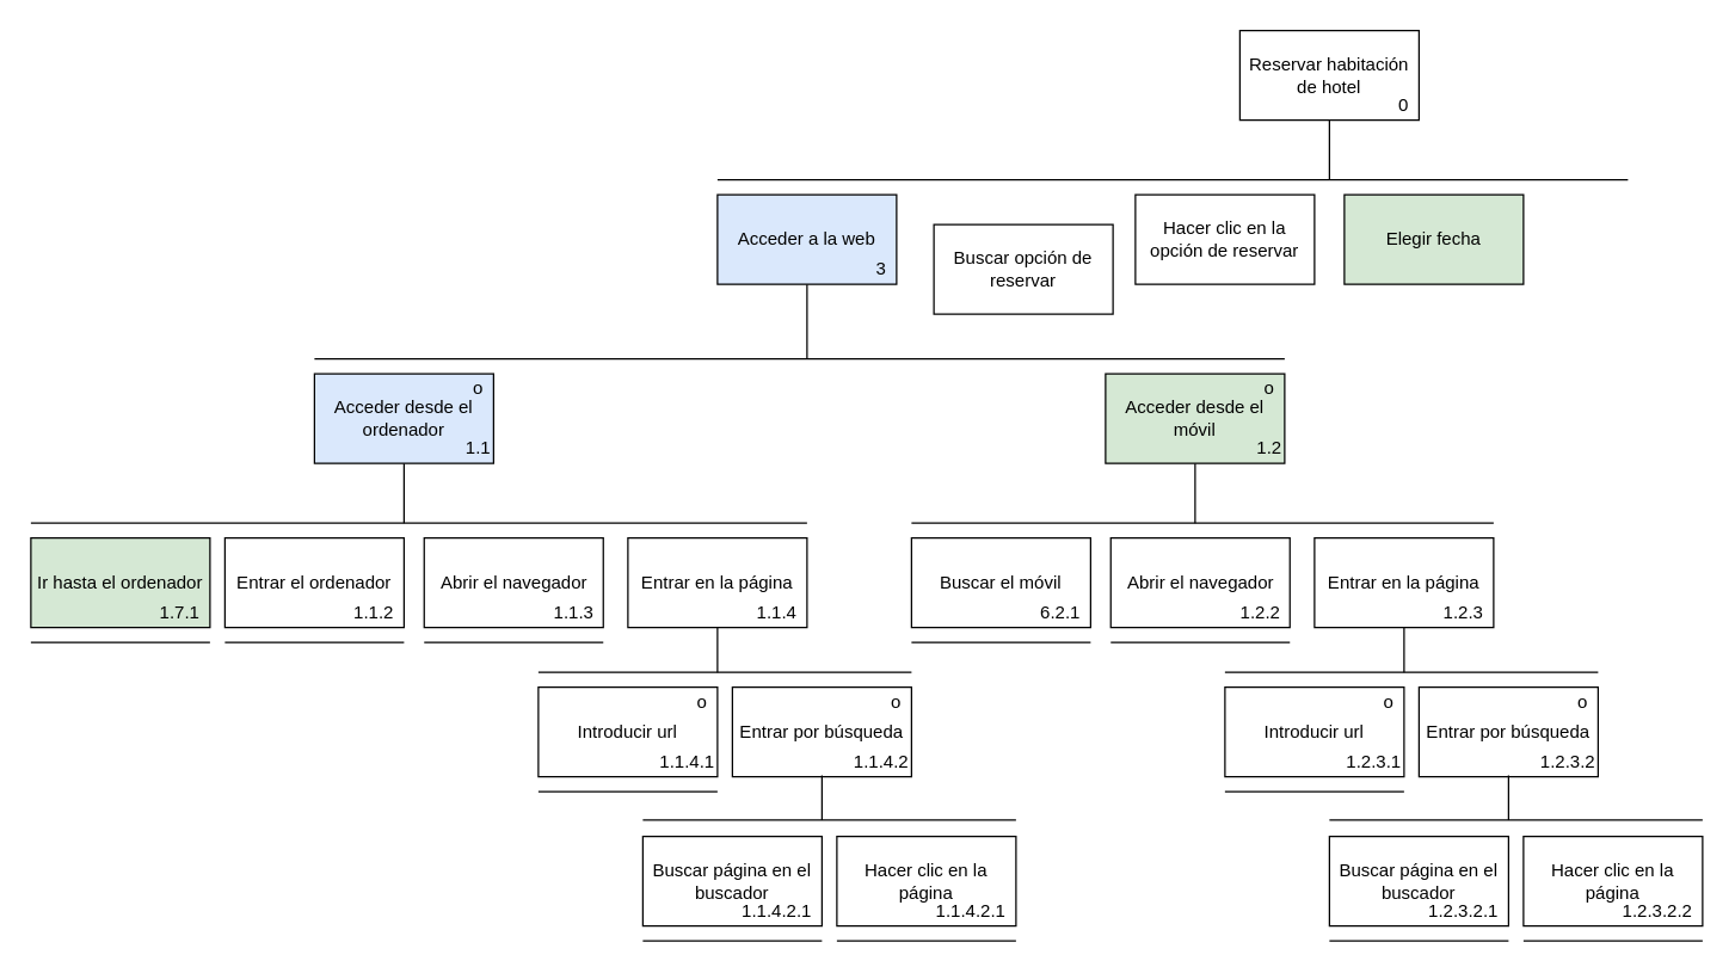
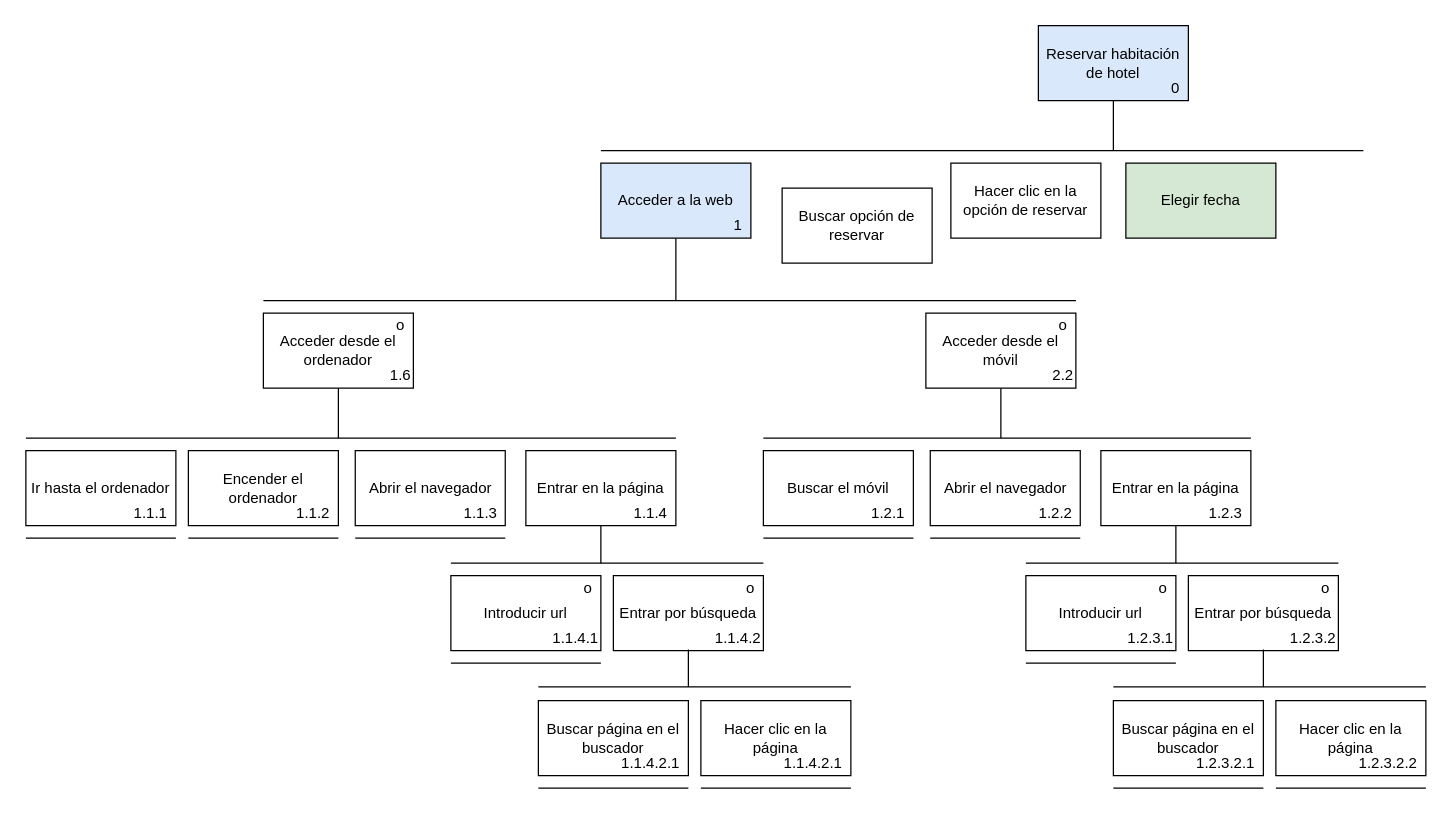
- <mxCell id="3" value="Reservar habitación de hotel" style="rounded=0;whiteSpace=wrap;html=1;" vertex="1" parent="1"><mxGeometry x="830" y="20" width="120" height="60" as="geometry" /></mxCell>
+ <mxCell id="3" value="Reservar habitación de hotel" style="rounded=0;whiteSpace=wrap;html=1;fillColor=#dae8fc;" vertex="1" parent="1"><mxGeometry x="830" y="20" width="120" height="60" as="geometry" /></mxCell>
- <mxCell id="8" value="3" style="text;html=1;strokeColor=none;fillColor=none;align=center;verticalAlign=middle;whiteSpace=wrap;rounded=0;" vertex="1" parent="1"><mxGeometry x="570" y="170" width="40" height="20" as="geometry" /></mxCell>
+ <mxCell id="8" value="1" style="text;html=1;strokeColor=none;fillColor=none;align=center;verticalAlign=middle;whiteSpace=wrap;rounded=0;" vertex="1" parent="1"><mxGeometry x="570" y="170" width="40" height="20" as="geometry" /></mxCell>
- <mxCell id="10" value="Acceder desde el ordenador" style="rounded=0;whiteSpace=wrap;html=1;fillColor=#dae8fc;" vertex="1" parent="1"><mxGeometry x="210" y="250" width="120" height="60" as="geometry" /></mxCell>
+ <mxCell id="10" value="Acceder desde el ordenador" style="rounded=0;whiteSpace=wrap;html=1;" vertex="1" parent="1"><mxGeometry x="210" y="250" width="120" height="60" as="geometry" /></mxCell>
- <mxCell id="12" value="Acceder desde el móvil" style="rounded=0;whiteSpace=wrap;html=1;fillColor=#d5e8d4;" vertex="1" parent="1"><mxGeometry x="740" y="250" width="120" height="60" as="geometry" /></mxCell>
+ <mxCell id="12" value="Acceder desde el móvil" style="rounded=0;whiteSpace=wrap;html=1;" vertex="1" parent="1"><mxGeometry x="740" y="250" width="120" height="60" as="geometry" /></mxCell>
- <mxCell id="56" value="1.1" style="text;html=1;strokeColor=none;fillColor=none;align=center;verticalAlign=middle;whiteSpace=wrap;rounded=0;" vertex="1" parent="1"><mxGeometry x="300" y="290" width="40" height="20" as="geometry" /></mxCell>
+ <mxCell id="56" value="1.6" style="text;html=1;strokeColor=none;fillColor=none;align=center;verticalAlign=middle;whiteSpace=wrap;rounded=0;" vertex="1" parent="1"><mxGeometry x="300" y="290" width="40" height="20" as="geometry" /></mxCell>
- <mxCell id="57" value="1.2" style="text;html=1;strokeColor=none;fillColor=none;align=center;verticalAlign=middle;whiteSpace=wrap;rounded=0;" vertex="1" parent="1"><mxGeometry x="830" y="290" width="40" height="20" as="geometry" /></mxCell>
+ <mxCell id="57" value="2.2" style="text;html=1;strokeColor=none;fillColor=none;align=center;verticalAlign=middle;whiteSpace=wrap;rounded=0;" vertex="1" parent="1"><mxGeometry x="830" y="290" width="40" height="20" as="geometry" /></mxCell>
- <mxCell id="14" value="Ir hasta el ordenador" style="rounded=0;whiteSpace=wrap;html=1;fillColor=#d5e8d4;" vertex="1" parent="1"><mxGeometry x="20" y="360" width="120" height="60" as="geometry" /></mxCell>
+ <mxCell id="14" value="Ir hasta el ordenador" style="rounded=0;whiteSpace=wrap;html=1;" vertex="1" parent="1"><mxGeometry x="20" y="360" width="120" height="60" as="geometry" /></mxCell>
- <mxCell id="16" value="Entrar el ordenador" style="rounded=0;whiteSpace=wrap;html=1;" vertex="1" parent="1"><mxGeometry x="150" y="360" width="120" height="60" as="geometry" /></mxCell>
+ <mxCell id="16" value="Encender el ordenador" style="rounded=0;whiteSpace=wrap;html=1;" vertex="1" parent="1"><mxGeometry x="150" y="360" width="120" height="60" as="geometry" /></mxCell>
- <mxCell id="58" value="1.7.1" style="text;html=1;strokeColor=none;fillColor=none;align=center;verticalAlign=middle;whiteSpace=wrap;rounded=0;" vertex="1" parent="1"><mxGeometry x="100" y="400" width="40" height="20" as="geometry" /></mxCell>
+ <mxCell id="58" value="1.1.1" style="text;html=1;strokeColor=none;fillColor=none;align=center;verticalAlign=middle;whiteSpace=wrap;rounded=0;" vertex="1" parent="1"><mxGeometry x="100" y="400" width="40" height="20" as="geometry" /></mxCell>
- <mxCell id="62" value="6.2.1" style="text;html=1;strokeColor=none;fillColor=none;align=center;verticalAlign=middle;whiteSpace=wrap;rounded=0;" vertex="1" parent="1"><mxGeometry x="690" y="400" width="40" height="20" as="geometry" /></mxCell>
+ <mxCell id="62" value="1.2.1" style="text;html=1;strokeColor=none;fillColor=none;align=center;verticalAlign=middle;whiteSpace=wrap;rounded=0;" vertex="1" parent="1"><mxGeometry x="690" y="400" width="40" height="20" as="geometry" /></mxCell>
